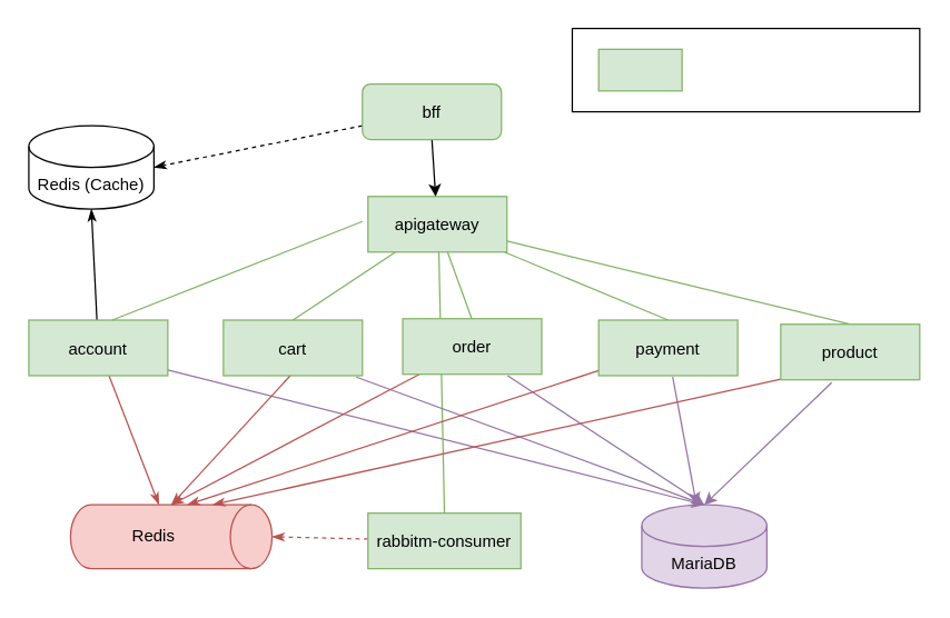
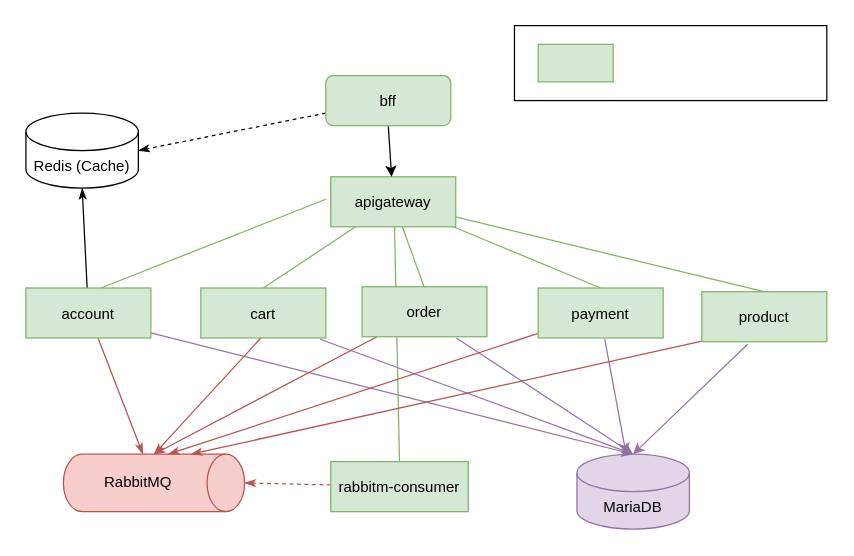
- <mxCell id="4" value="Redis" style="shape=cylinder3;whiteSpace=wrap;html=1;boundedLbl=1;backgroundOutline=1;size=15;direction=south;fillColor=#f8cecc;strokeColor=#b85450;" parent="1" vertex="1"><mxGeometry x="50" y="363" width="145" height="46" as="geometry" /></mxCell>
+ <mxCell id="4" value="RabbitMQ" style="shape=cylinder3;whiteSpace=wrap;html=1;boundedLbl=1;backgroundOutline=1;size=15;direction=south;fillColor=#f8cecc;strokeColor=#b85450;" parent="1" vertex="1"><mxGeometry x="50" y="363" width="145" height="46" as="geometry" /></mxCell>
